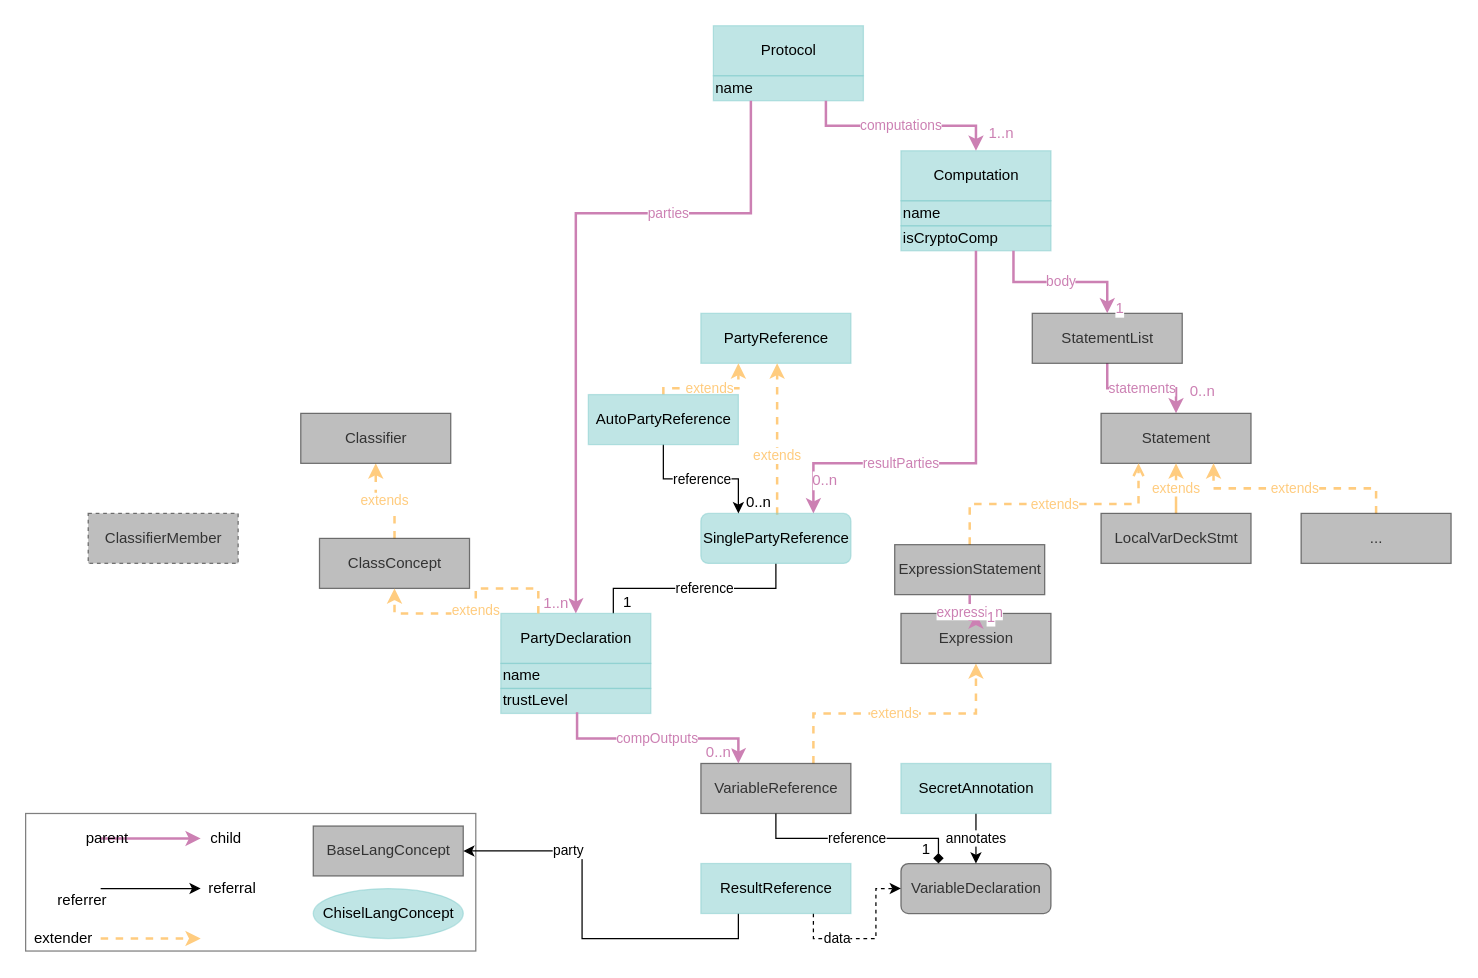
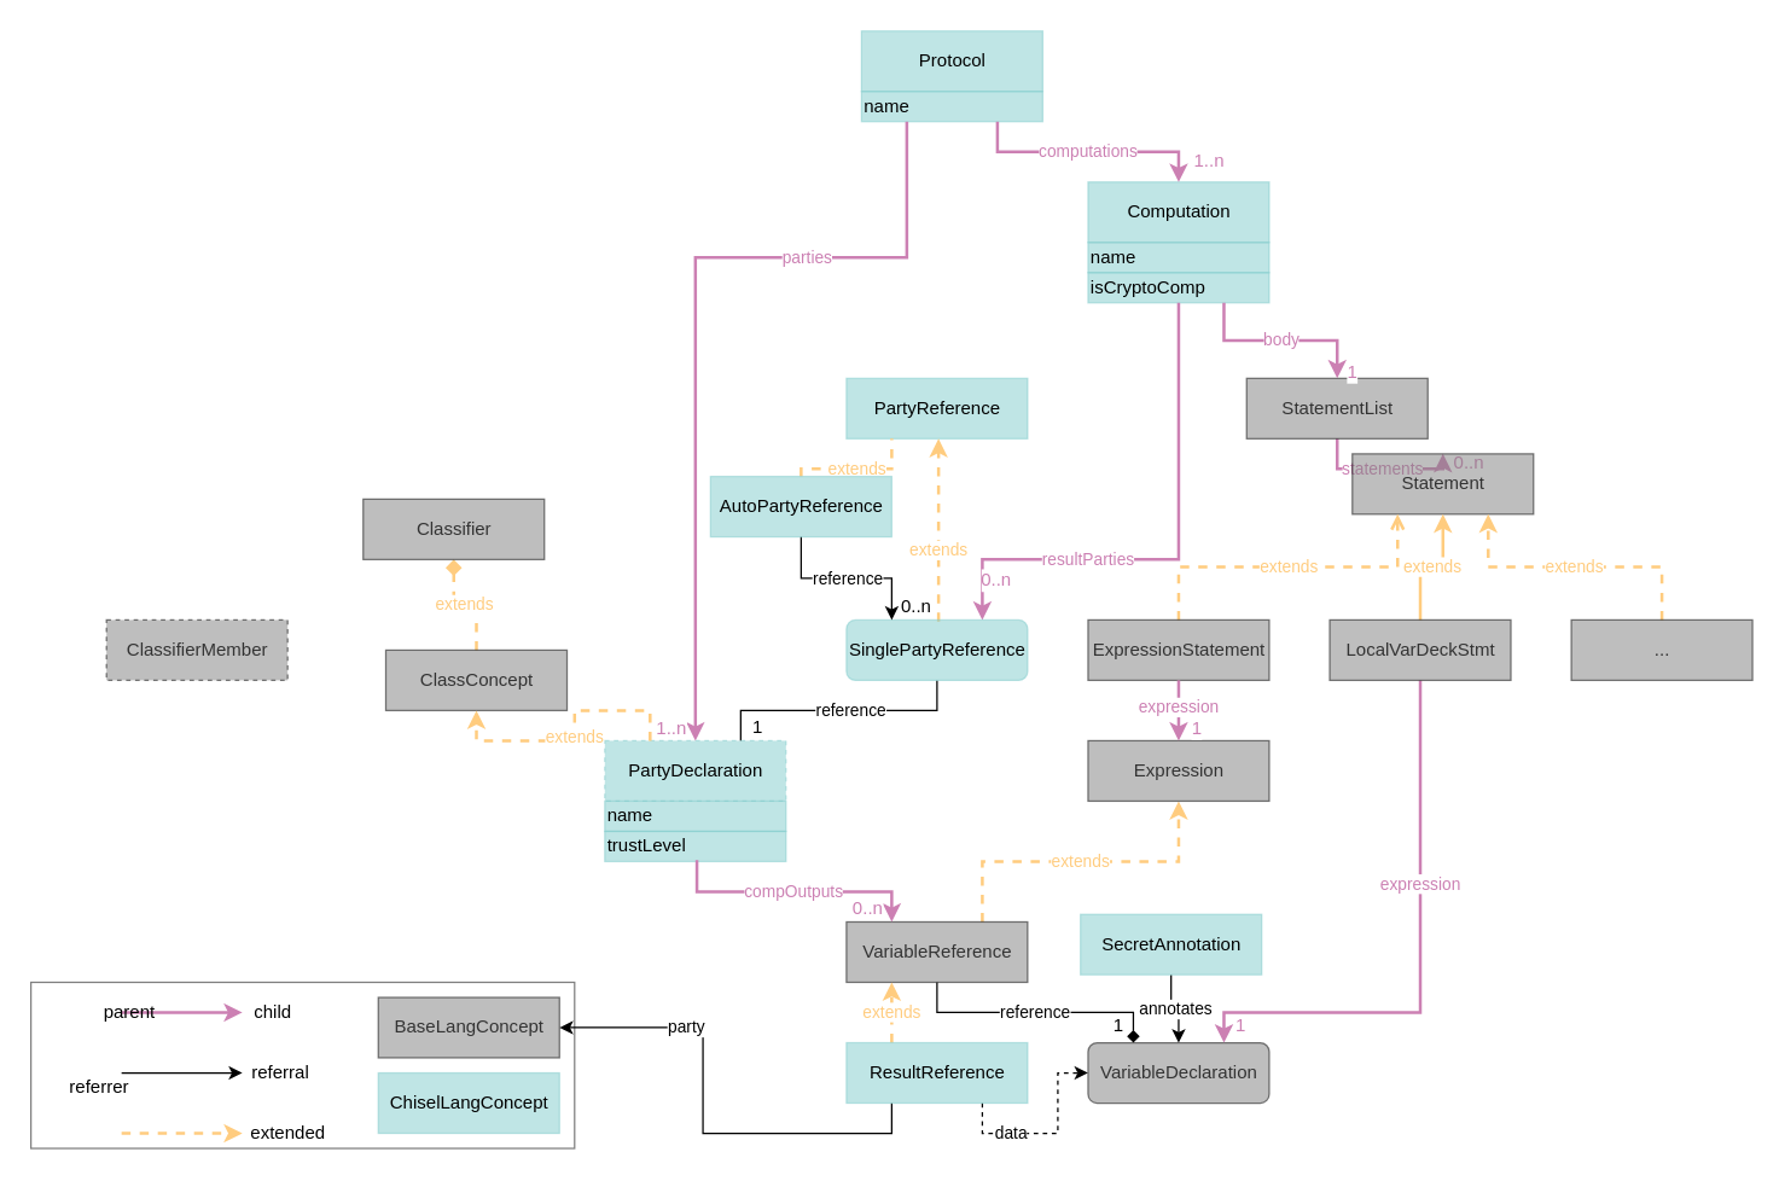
- <mxCell id="23" value="&lt;font color=&quot;#ffcc7f&quot;&gt;extends&lt;/font&gt;" style="edgeStyle=orthogonalEdgeStyle;rounded=0;orthogonalLoop=1;jettySize=auto;html=1;entryX=0.25;entryY=1;entryDx=0;entryDy=0;jumpStyle=none;strokeColor=#FFCC7F;dashed=1;exitX=0.5;exitY=0;exitDx=0;exitDy=0;strokeWidth=2;" parent="1" source="26" target="16" edge="1"><mxGeometry x="-0.012" relative="1" as="geometry"><mxPoint x="520" y="370" as="sourcePoint" /><Array as="points"><mxPoint x="530" y="310" /><mxPoint x="590" y="310" /></Array><mxPoint as="offset" /></mxGeometry></mxCell>
+ <mxCell id="23" value="&lt;font color=&quot;#ffcc7f&quot;&gt;extends&lt;/font&gt;" style="edgeStyle=orthogonalEdgeStyle;rounded=0;orthogonalLoop=1;jettySize=auto;html=1;entryX=0.25;entryY=1;entryDx=0;entryDy=0;jumpStyle=none;strokeColor=#FFCC7F;dashed=1;exitX=0.5;exitY=0;exitDx=0;exitDy=0;strokeWidth=2;endArrow=none;" parent="1" source="26" target="16" edge="1"><mxGeometry x="-0.012" relative="1" as="geometry"><mxPoint x="520" y="370" as="sourcePoint" /><Array as="points"><mxPoint x="530" y="310" /><mxPoint x="590" y="310" /></Array><mxPoint as="offset" /></mxGeometry></mxCell>
- <mxCell id="6" value="Statement" style="html=1;fillColor=#7F7F7F;strokeColor=#000000;fontColor=#333333;opacity=50;" parent="1" vertex="1"><mxGeometry x="880" y="330" width="120" height="40" as="geometry" /></mxCell>
+ <mxCell id="6" value="Statement" style="html=1;fillColor=#7F7F7F;strokeColor=#000000;fontColor=#333333;opacity=50;" parent="1" vertex="1"><mxGeometry x="895" y="300" width="120" height="40" as="geometry" /></mxCell>
- <mxCell id="71" value="&lt;font color=&quot;#ffcc7f&quot;&gt;extends&lt;/font&gt;" style="edgeStyle=orthogonalEdgeStyle;rounded=0;jumpStyle=none;orthogonalLoop=1;jettySize=auto;html=1;exitX=0.5;exitY=0;exitDx=0;exitDy=0;entryX=0.5;entryY=1;entryDx=0;entryDy=0;dashed=1;strokeColor=#FFCC7F;strokeWidth=2;" parent="1" source="72" target="73" edge="1"><mxGeometry relative="1" as="geometry" /></mxCell>
+ <mxCell id="71" value="&lt;font color=&quot;#ffcc7f&quot;&gt;extends&lt;/font&gt;" style="edgeStyle=orthogonalEdgeStyle;rounded=0;jumpStyle=none;orthogonalLoop=1;jettySize=auto;html=1;exitX=0.5;exitY=0;exitDx=0;exitDy=0;entryX=0.5;entryY=1;entryDx=0;entryDy=0;dashed=1;strokeColor=#FFCC7F;strokeWidth=2;endArrow=diamond;" parent="1" source="72" target="73" edge="1"><mxGeometry relative="1" as="geometry" /></mxCell>
- <mxCell id="49" value="ExpressionStatement" style="html=1;fillColor=#7F7F7F;strokeColor=#000000;fontColor=#333333;opacity=50;" parent="1" vertex="1"><mxGeometry x="715" y="435" width="120" height="40" as="geometry" /></mxCell>
+ <mxCell id="49" value="ExpressionStatement" style="html=1;fillColor=#7F7F7F;strokeColor=#000000;fontColor=#333333;opacity=50;" parent="1" vertex="1"><mxGeometry x="720" y="410" width="120" height="40" as="geometry" /></mxCell>
- <mxCell id="33" value="PartyDeclaration" style="html=1;strokeColor=#80CCCC;fillColor=#80CCCC;opacity=50;" parent="31" vertex="1"><mxGeometry width="120" height="40" as="geometry" /></mxCell>
+ <mxCell id="33" value="PartyDeclaration" style="html=1;strokeColor=#80CCCC;fillColor=#80CCCC;opacity=50;dashed=1;" parent="31" vertex="1"><mxGeometry width="120" height="40" as="geometry" /></mxCell>
- <mxCell id="43" value="SecretAnnotation" style="html=1;fillColor=#80CCCC;strokeColor=#80CCCC;opacity=50;" parent="1" vertex="1"><mxGeometry x="720" y="610" width="120" height="40" as="geometry" /></mxCell>
+ <mxCell id="43" value="SecretAnnotation" style="html=1;fillColor=#80CCCC;strokeColor=#80CCCC;opacity=50;" parent="1" vertex="1"><mxGeometry x="715" y="605" width="120" height="40" as="geometry" /></mxCell>
+ <mxCell id="51" value="&lt;font color=&quot;#cc80b3&quot;&gt;expression&lt;/font&gt;" style="edgeStyle=orthogonalEdgeStyle;rounded=0;jumpStyle=none;orthogonalLoop=1;jettySize=auto;html=1;exitX=0.5;exitY=1;exitDx=0;exitDy=0;strokeColor=#CC80B3;strokeWidth=2;entryX=0.75;entryY=0;entryDx=0;entryDy=0;" parent="1" source="53" target="41" edge="1"><mxGeometry x="-0.272" relative="1" as="geometry"><mxPoint x="740" y="807" as="targetPoint" /><Array as="points"><mxPoint x="920" y="670" /><mxPoint x="820" y="670" /></Array><mxPoint as="offset" /></mxGeometry></mxCell>
+ <mxCell id="52" value="1" style="text;html=1;align=center;verticalAlign=middle;resizable=0;points=[];labelBackgroundColor=#ffffff;fontColor=#CC80B3;" parent="51" vertex="1" connectable="0"><mxGeometry x="0.959" relative="1" as="geometry"><mxPoint x="10.02" y="-3.27" as="offset" /></mxGeometry></mxCell>
+ <mxCell id="44" value="&lt;font color=&quot;#ffcc7f&quot;&gt;extends&lt;/font&gt;" style="edgeStyle=orthogonalEdgeStyle;rounded=0;jumpStyle=none;orthogonalLoop=1;jettySize=auto;html=1;exitX=0.25;exitY=0;exitDx=0;exitDy=0;entryX=0.25;entryY=1;entryDx=0;entryDy=0;strokeColor=#FFCC7F;strokeWidth=2;dashed=1;" parent="1" source="47" target="38" edge="1"><mxGeometry relative="1" as="geometry" /></mxCell>
- <mxCell id="67" value="ChiselLangConcept" style="ellipse;html=1;strokeColor=#80CCCC;fillColor=#80CCCC;opacity=50;" parent="56" vertex="1"><mxGeometry x="230" y="60" width="120" height="40" as="geometry" /></mxCell>
+ <mxCell id="67" value="ChiselLangConcept" style="html=1;strokeColor=#80CCCC;fillColor=#80CCCC;opacity=50;" parent="56" vertex="1"><mxGeometry x="230" y="60" width="120" height="40" as="geometry" /></mxCell>
- <mxCell id="65" value="extender" style="text;html=1;align=center;verticalAlign=middle;resizable=0;points=[];autosize=1;" parent="56" vertex="1"><mxGeometry y="90" width="60" height="20" as="geometry" /></mxCell>
+ <mxCell id="64" value="extended" style="text;html=1;align=center;verticalAlign=middle;resizable=0;points=[];autosize=1;" parent="56" vertex="1"><mxGeometry x="140" y="90" width="60" height="20" as="geometry" /></mxCell>
